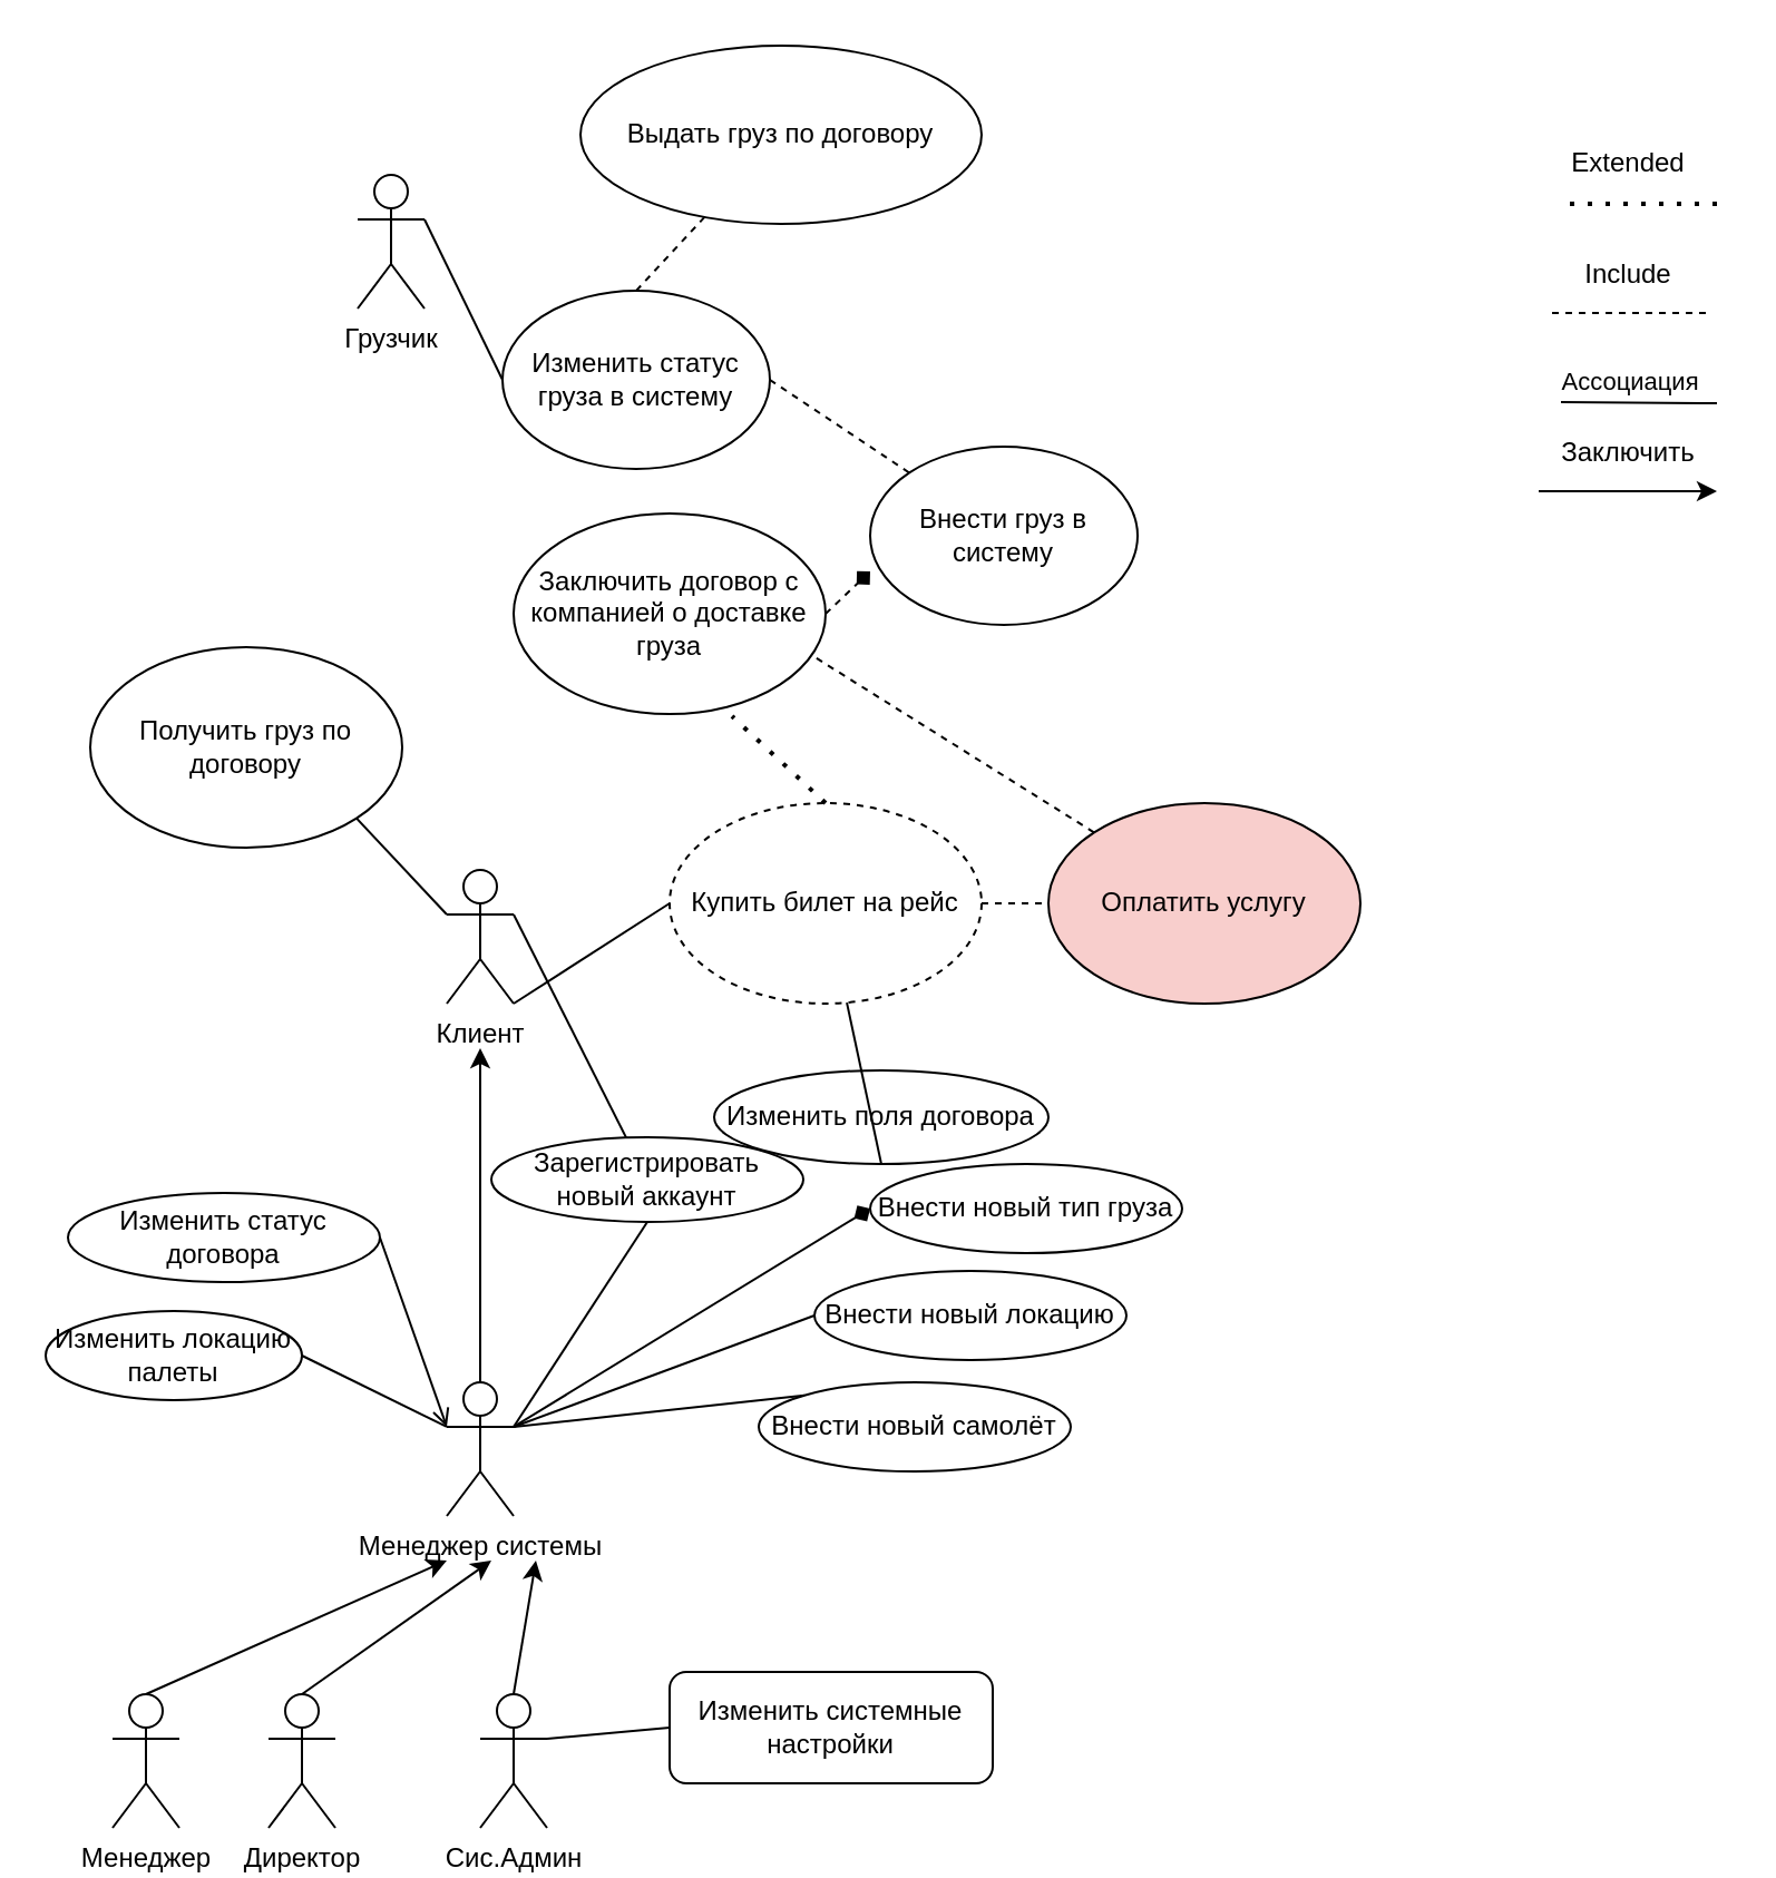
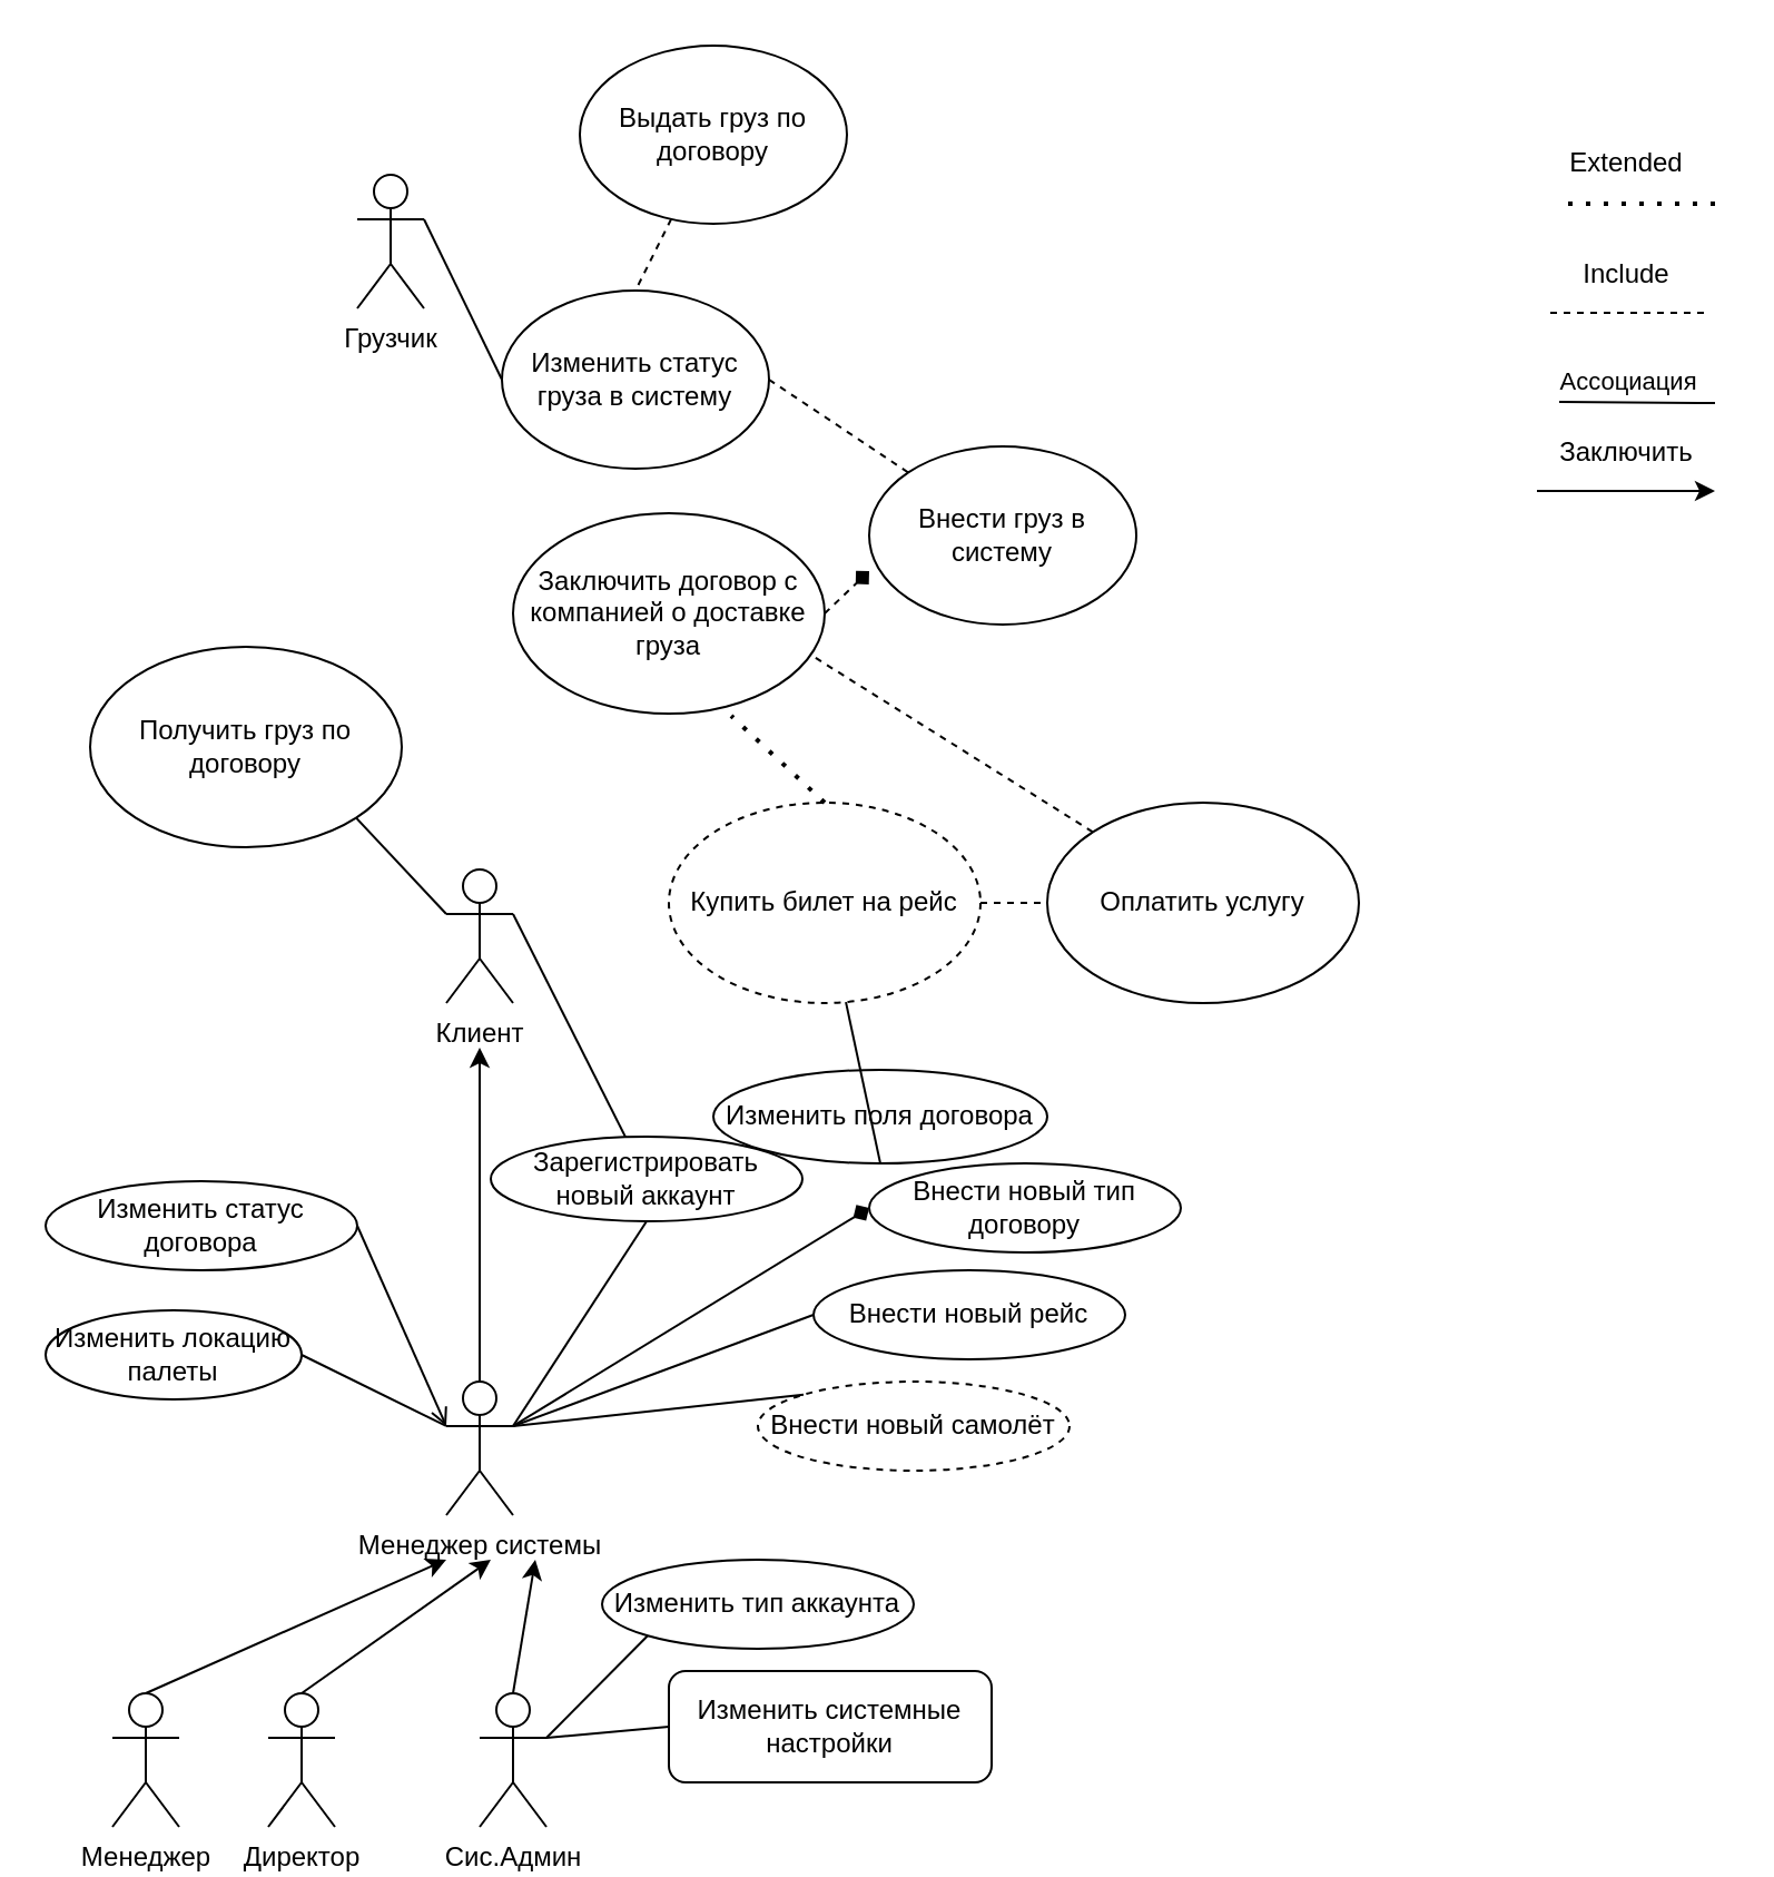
- <mxCell id="11" value="Выдать груз по договору" style="ellipse;whiteSpace=wrap;html=1;" vertex="1" parent="1"><mxGeometry x="260" y="20" width="180" height="80" as="geometry" /></mxCell>
+ <mxCell id="11" value="Выдать груз по договору" style="ellipse;whiteSpace=wrap;html=1;" vertex="1" parent="1"><mxGeometry x="260" y="20" width="120" height="80" as="geometry" /></mxCell>
- <mxCell id="49" value="Оплатить услугу" style="ellipse;whiteSpace=wrap;html=1;fillColor=#f8cecc;" vertex="1" parent="1"><mxGeometry x="470" y="360" width="140" height="90" as="geometry" /></mxCell>
+ <mxCell id="49" value="Оплатить услугу" style="ellipse;whiteSpace=wrap;html=1;" vertex="1" parent="1"><mxGeometry x="470" y="360" width="140" height="90" as="geometry" /></mxCell>
- <mxCell id="16" value="" style="endArrow=none;html=1;rounded=0;entryX=0;entryY=0.5;entryDx=0;entryDy=0;exitX=1;exitY=1;exitDx=0;exitDy=0;exitPerimeter=0;" edge="1" parent="1" source="5" target="15"><mxGeometry width="50" height="50" relative="1" as="geometry"><mxPoint x="240" y="450" as="sourcePoint" /><mxPoint x="240" y="285" as="targetPoint" /></mxGeometry></mxCell>
- <mxCell id="25" value="Внести новый тип груза" style="ellipse;whiteSpace=wrap;html=1;" vertex="1" parent="1"><mxGeometry x="390" y="522" width="140" height="40" as="geometry" /></mxCell>
+ <mxCell id="25" value="Внести новый тип договору" style="ellipse;whiteSpace=wrap;html=1;" vertex="1" parent="1"><mxGeometry x="390" y="522" width="140" height="40" as="geometry" /></mxCell>
- <mxCell id="41" value="Изменить статус договора" style="ellipse;whiteSpace=wrap;html=1;" vertex="1" parent="1"><mxGeometry x="30" y="535" width="140" height="40" as="geometry" /></mxCell>
+ <mxCell id="41" value="Изменить статус договора" style="ellipse;whiteSpace=wrap;html=1;" vertex="1" parent="1"><mxGeometry x="20" y="530" width="140" height="40" as="geometry" /></mxCell>
- <mxCell id="44" value="Внести новый локацию" style="ellipse;whiteSpace=wrap;html=1;" vertex="1" parent="1"><mxGeometry x="365" y="570" width="140" height="40" as="geometry" /></mxCell>
+ <mxCell id="44" value="Внести новый рейс" style="ellipse;whiteSpace=wrap;html=1;" vertex="1" parent="1"><mxGeometry x="365" y="570" width="140" height="40" as="geometry" /></mxCell>
- <mxCell id="45" value="Внести новый самолёт" style="ellipse;whiteSpace=wrap;html=1;" vertex="1" parent="1"><mxGeometry x="340" y="620" width="140" height="40" as="geometry" /></mxCell>
+ <mxCell id="45" value="Внести новый самолёт" style="ellipse;whiteSpace=wrap;html=1;dashed=1;" vertex="1" parent="1"><mxGeometry x="340" y="620" width="140" height="40" as="geometry" /></mxCell>
+ <mxCell id="33" value="Изменить тип аккаунта" style="ellipse;whiteSpace=wrap;html=1;" vertex="1" parent="1"><mxGeometry x="270" y="700" width="140" height="40" as="geometry" /></mxCell>
+ <mxCell id="34" value="" style="endArrow=none;html=1;rounded=0;entryX=0;entryY=1;entryDx=0;entryDy=0;exitX=1;exitY=0.333;exitDx=0;exitDy=0;exitPerimeter=0;" edge="1" parent="1" source="28" target="33"><mxGeometry width="50" height="50" relative="1" as="geometry"><mxPoint x="230" y="640" as="sourcePoint" /><mxPoint x="320" y="605" as="targetPoint" /></mxGeometry></mxCell>
